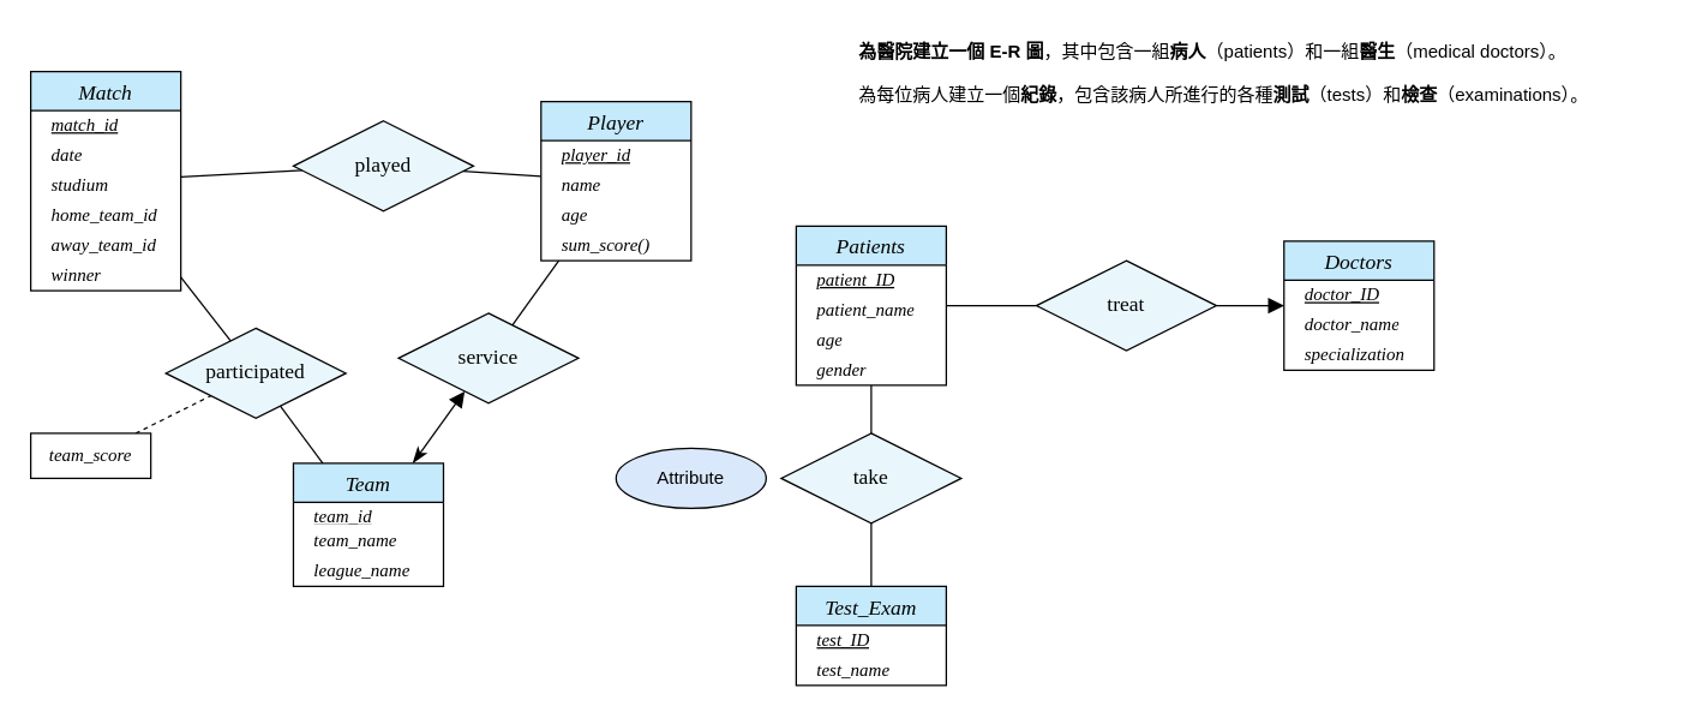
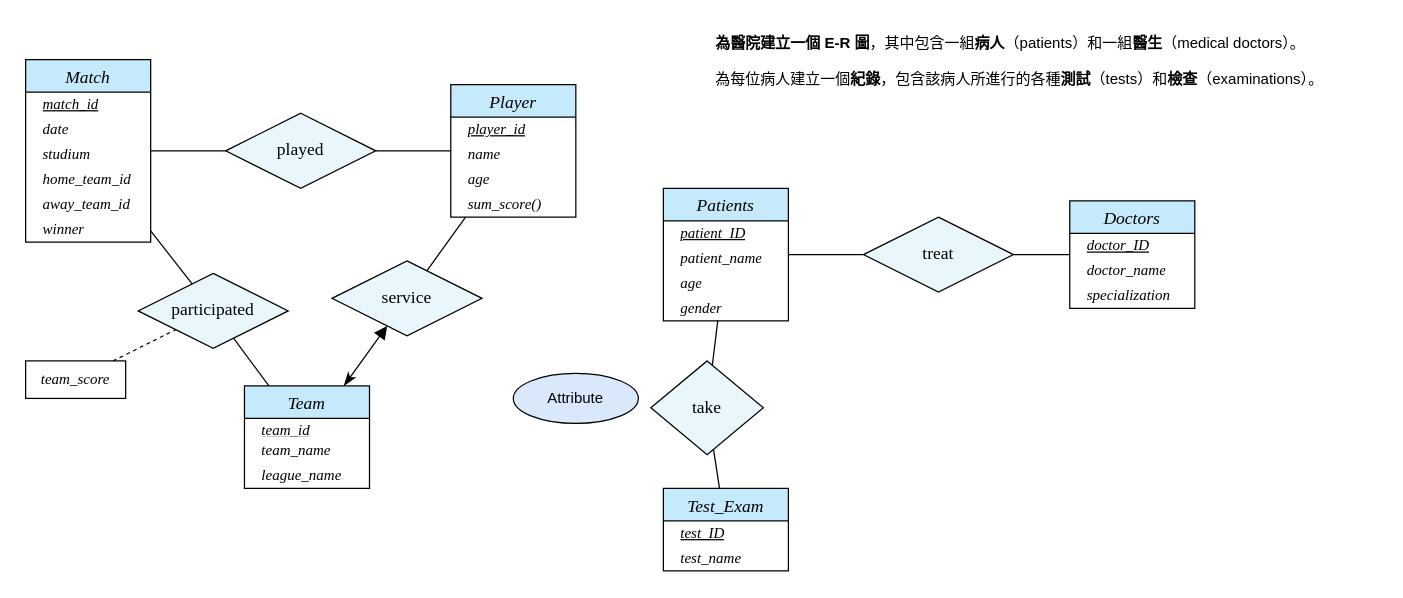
- <mxCell id="27" value="&lt;font style=&quot;font-size: 14px;&quot;&gt;played&lt;/font&gt;" style="shape=rhombus;perimeter=rhombusPerimeter;whiteSpace=wrap;html=1;align=center;fillColor=light-dark(#e9f7fd, #ededed);fontFamily=Times New Roman;" vertex="1" parent="1"><mxGeometry x="195" y="80" width="120" height="60" as="geometry" /></mxCell>
+ <mxCell id="27" value="&lt;font style=&quot;font-size: 14px;&quot;&gt;played&lt;/font&gt;" style="shape=rhombus;perimeter=rhombusPerimeter;whiteSpace=wrap;html=1;align=center;fillColor=light-dark(#e9f7fd, #ededed);fontFamily=Times New Roman;" vertex="1" parent="1"><mxGeometry x="180" y="90" width="120" height="60" as="geometry" /></mxCell>
- <mxCell id="34" value="" style="edgeStyle=none;curved=1;rounded=0;orthogonalLoop=1;jettySize=auto;html=1;fontSize=12;startSize=8;endSize=8;endArrow=block;startFill=0;startArrow=none;" edge="1" parent="1" source="35" target="41"><mxGeometry relative="1" as="geometry"><mxPoint x="895" y="406" as="sourcePoint" /><mxPoint x="790.909" y="392" as="targetPoint" /></mxGeometry></mxCell>
+ <mxCell id="34" value="" style="edgeStyle=none;curved=1;rounded=0;orthogonalLoop=1;jettySize=auto;html=1;fontSize=12;startSize=8;endSize=8;endArrow=none;startFill=0;startArrow=none;" edge="1" parent="1" source="35" target="41"><mxGeometry relative="1" as="geometry"><mxPoint x="895" y="406" as="sourcePoint" /><mxPoint x="790.909" y="392" as="targetPoint" /></mxGeometry></mxCell>
- <mxCell id="31" value="&lt;span style=&quot;font-size: 14px;&quot;&gt;take&lt;/span&gt;" style="shape=rhombus;perimeter=rhombusPerimeter;whiteSpace=wrap;html=1;align=center;fillColor=light-dark(#e9f7fd, #ededed);fontFamily=Times New Roman;" vertex="1" parent="1"><mxGeometry x="520" y="288" width="120" height="60" as="geometry" /></mxCell>
+ <mxCell id="31" value="&lt;span style=&quot;font-size: 14px;&quot;&gt;take&lt;/span&gt;" style="shape=rhombus;perimeter=rhombusPerimeter;whiteSpace=wrap;html=1;align=center;fillColor=light-dark(#e9f7fd, #ededed);fontFamily=Times New Roman;" vertex="1" parent="1"><mxGeometry x="520" y="288" width="90" height="75" as="geometry" /></mxCell>
